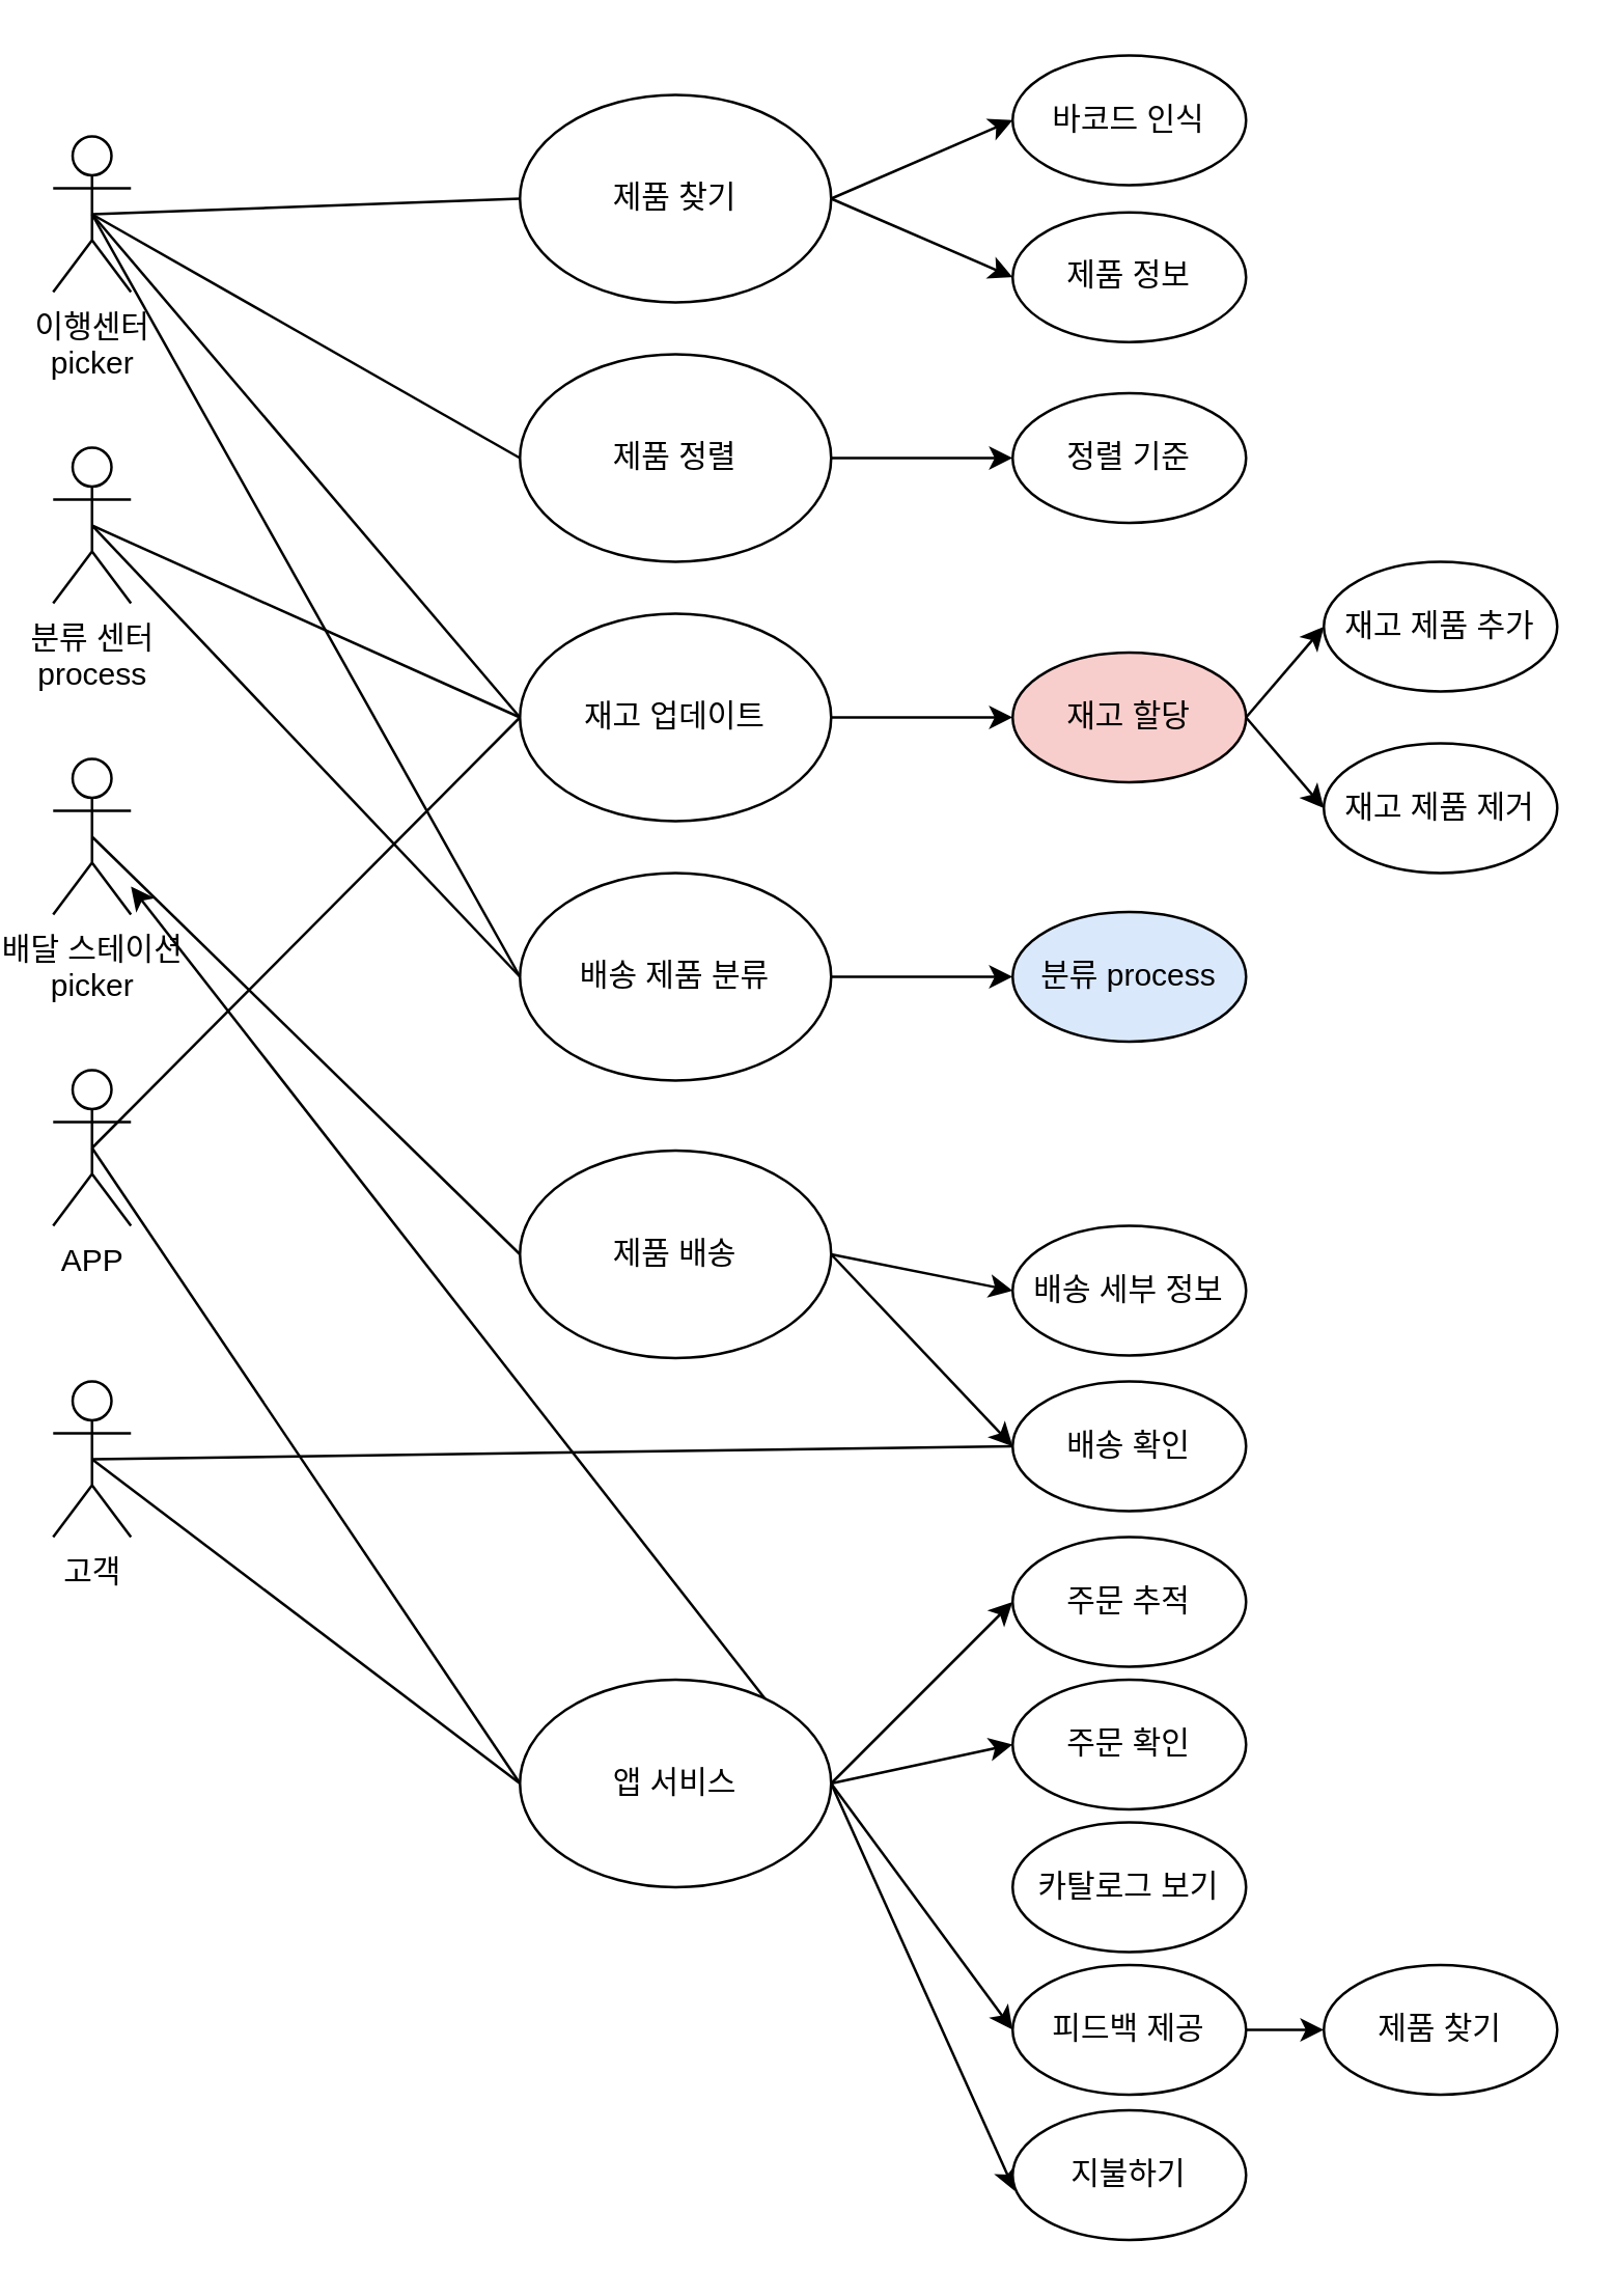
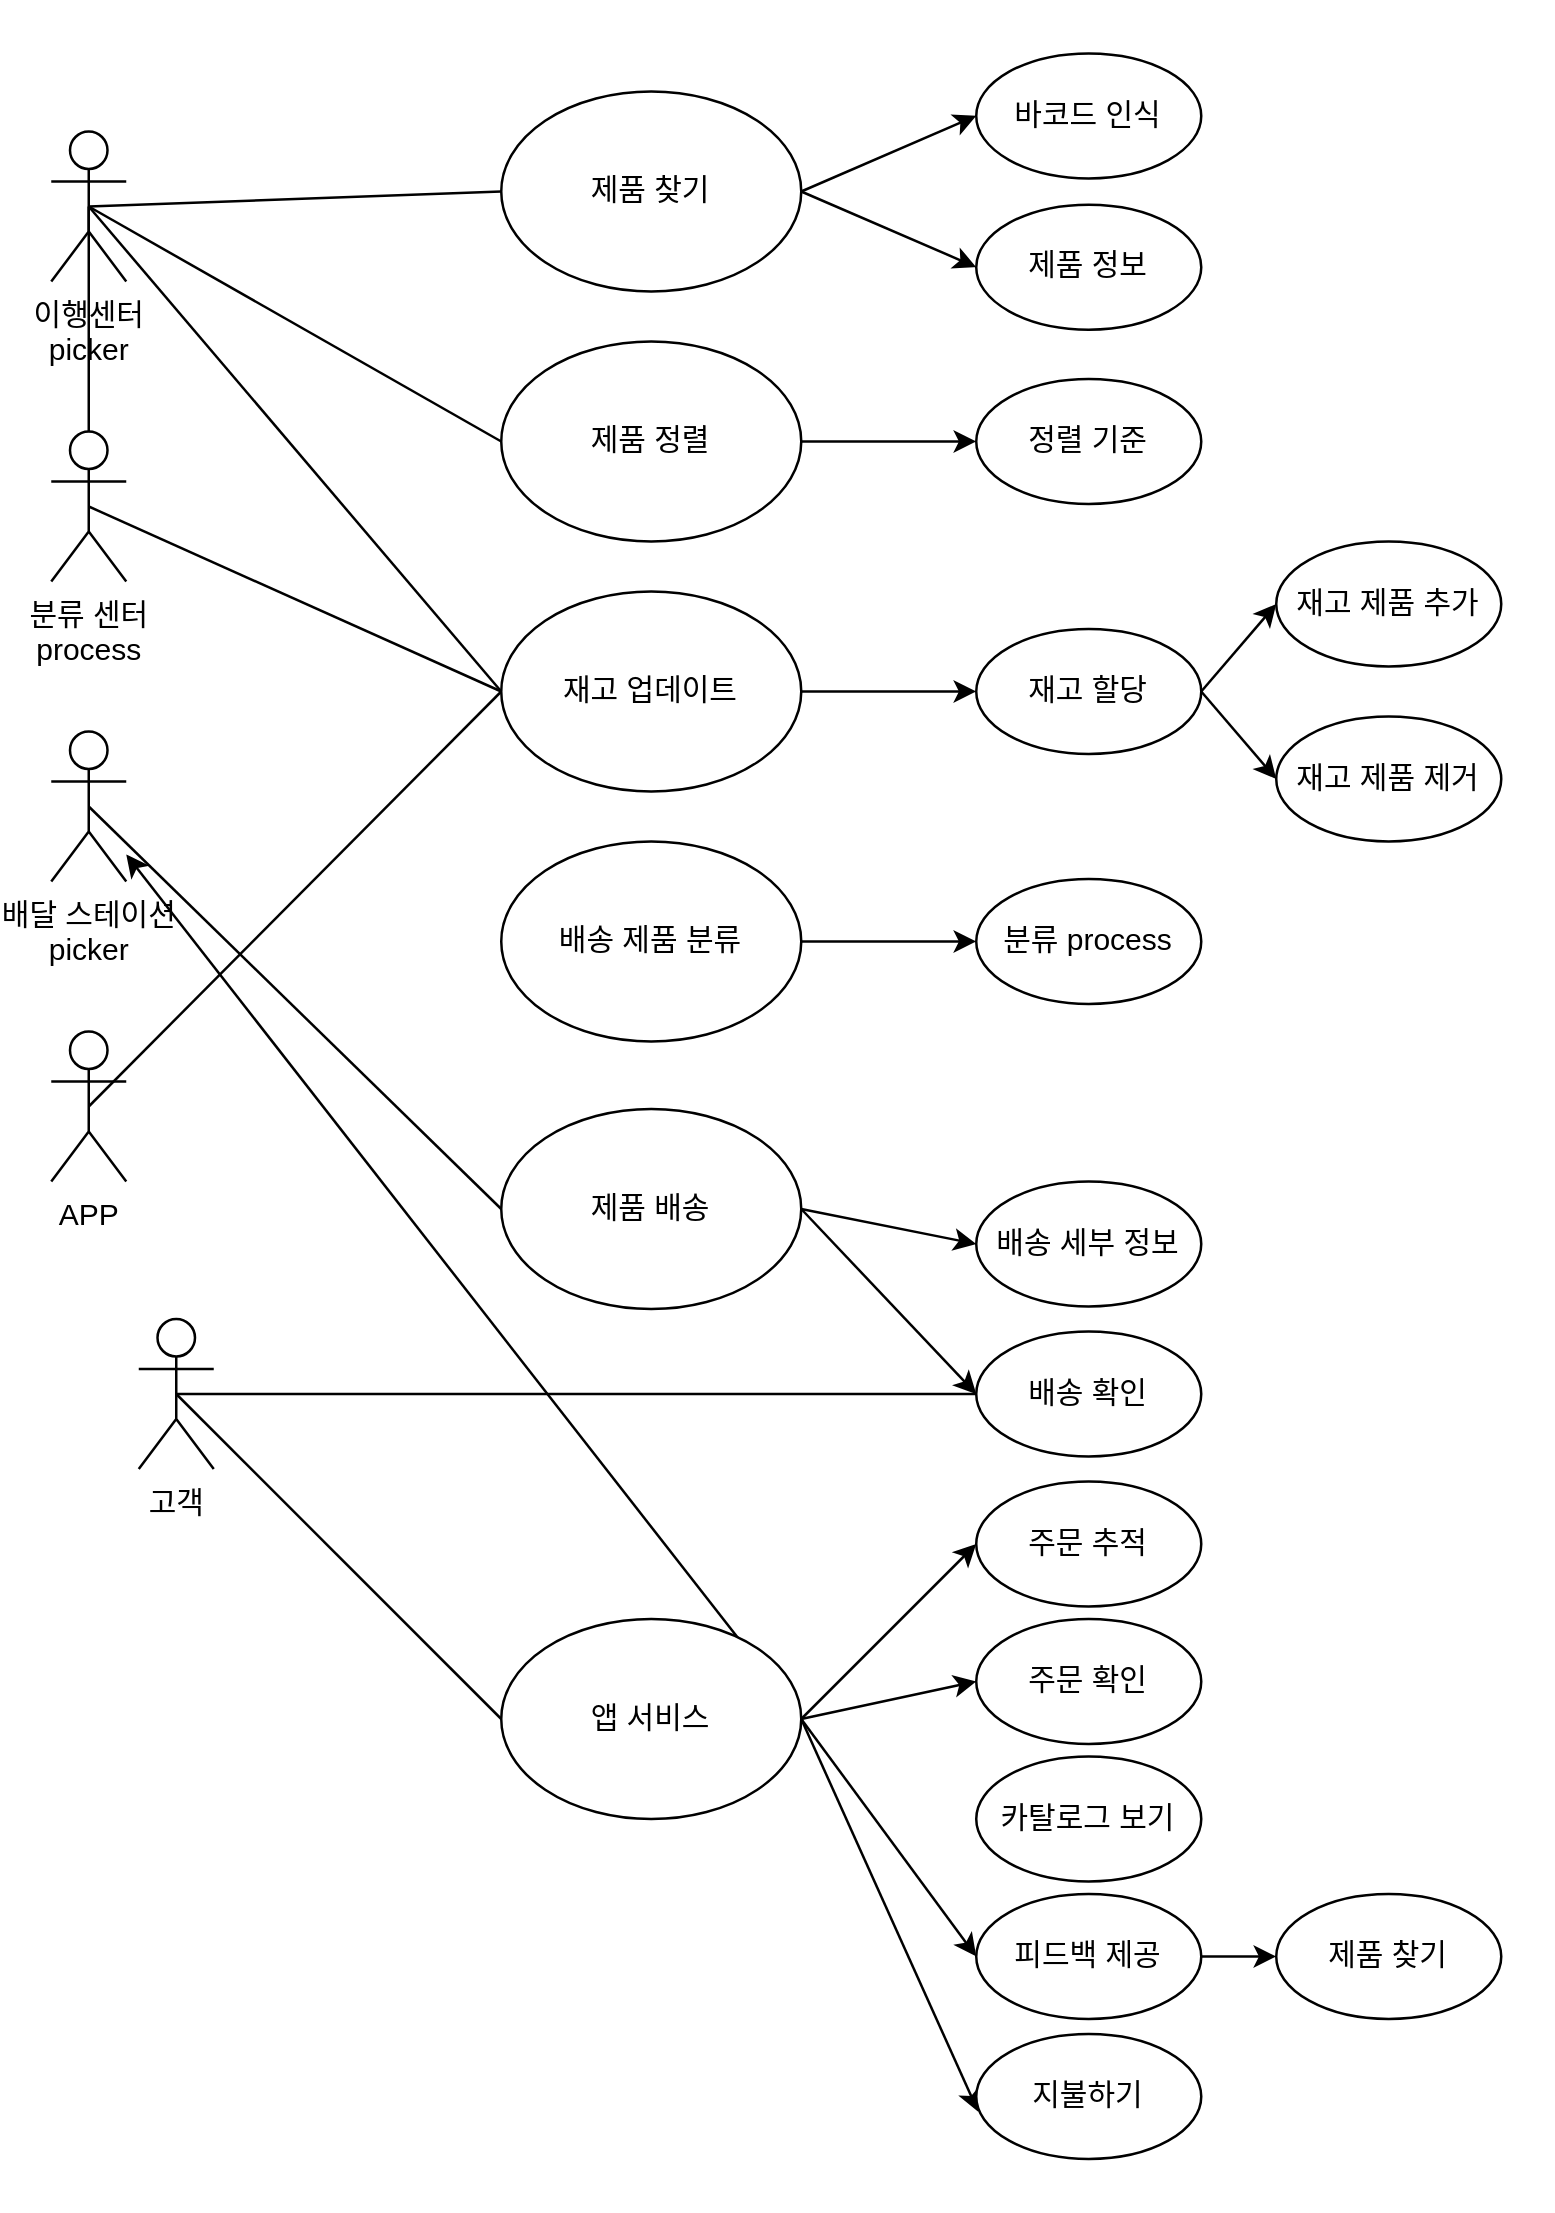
- <mxCell id="35" value="" style="endArrow=none;html=1;rounded=0;entryX=0;entryY=0.5;entryDx=0;entryDy=0;exitX=0.5;exitY=0.5;exitDx=0;exitDy=0;exitPerimeter=0;" edge="1" parent="1" source="3" target="23"><mxGeometry width="50" height="50" relative="1" as="geometry"><mxPoint x="70" y="87" as="sourcePoint" /><mxPoint x="195" y="257" as="targetPoint" /></mxGeometry></mxCell>
+ <mxCell id="35" value="" style="endArrow=none;html=1;rounded=0;exitX=0.5;exitY=0.5;exitDx=0;exitDy=0;exitPerimeter=0;" edge="1" parent="1" source="3" target="6"><mxGeometry width="50" height="50" relative="1" as="geometry"><mxPoint x="70" y="87" as="sourcePoint" /><mxPoint x="195" y="257" as="targetPoint" /></mxGeometry></mxCell>
- <mxCell id="5" style="rounded=0;orthogonalLoop=1;jettySize=auto;html=1;exitX=0.5;exitY=0.5;exitDx=0;exitDy=0;exitPerimeter=0;entryX=0;entryY=0.5;entryDx=0;entryDy=0;endArrow=none;endFill=0;" edge="1" parent="1" source="6" target="23"><mxGeometry relative="1" as="geometry" /></mxCell>
- <mxCell id="41" value="재고 할당" style="ellipse;whiteSpace=wrap;html=1;fillColor=#f8cecc;" vertex="1" parent="1"><mxGeometry x="390" y="251" width="90" height="50" as="geometry" /></mxCell>
+ <mxCell id="41" value="재고 할당" style="ellipse;whiteSpace=wrap;html=1;" vertex="1" parent="1"><mxGeometry x="390" y="251" width="90" height="50" as="geometry" /></mxCell>
- <mxCell id="42" value="분류 process" style="ellipse;whiteSpace=wrap;html=1;fillColor=#dae8fc;" vertex="1" parent="1"><mxGeometry x="390" y="351" width="90" height="50" as="geometry" /></mxCell>
+ <mxCell id="42" value="분류 process" style="ellipse;whiteSpace=wrap;html=1;" vertex="1" parent="1"><mxGeometry x="390" y="351" width="90" height="50" as="geometry" /></mxCell>
- <mxCell id="14" value="고객" style="shape=umlActor;verticalLabelPosition=bottom;verticalAlign=top;html=1;outlineConnect=0;" vertex="1" parent="1"><mxGeometry x="20" y="532" width="30" height="60" as="geometry" /></mxCell>
+ <mxCell id="14" value="고객" style="shape=umlActor;verticalLabelPosition=bottom;verticalAlign=top;html=1;outlineConnect=0;" vertex="1" parent="1"><mxGeometry x="55" y="527" width="30" height="60" as="geometry" /></mxCell>
- <mxCell id="10" style="rounded=0;orthogonalLoop=1;jettySize=auto;html=1;exitX=0.5;exitY=0.5;exitDx=0;exitDy=0;exitPerimeter=0;entryX=0;entryY=0.5;entryDx=0;entryDy=0;endArrow=none;endFill=0;" edge="1" parent="1" source="11" target="32"><mxGeometry relative="1" as="geometry" /></mxCell>
